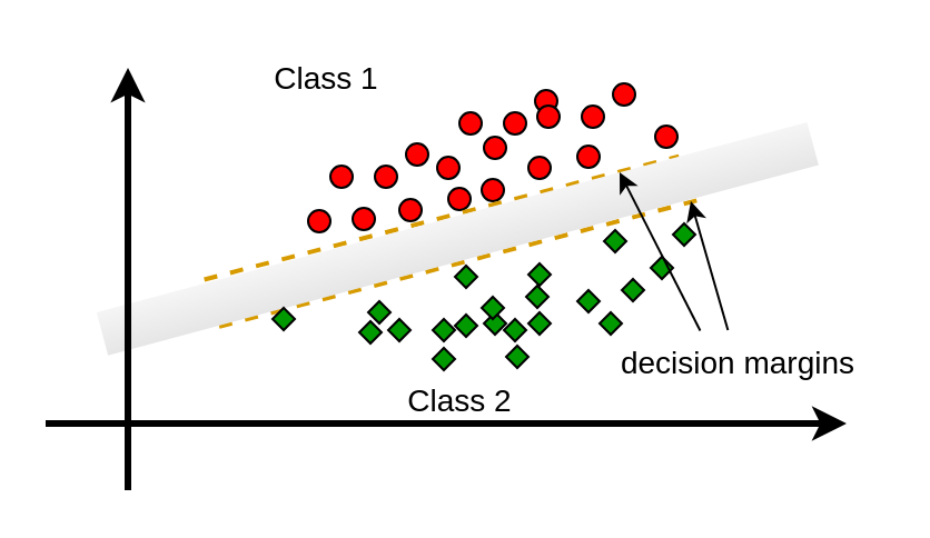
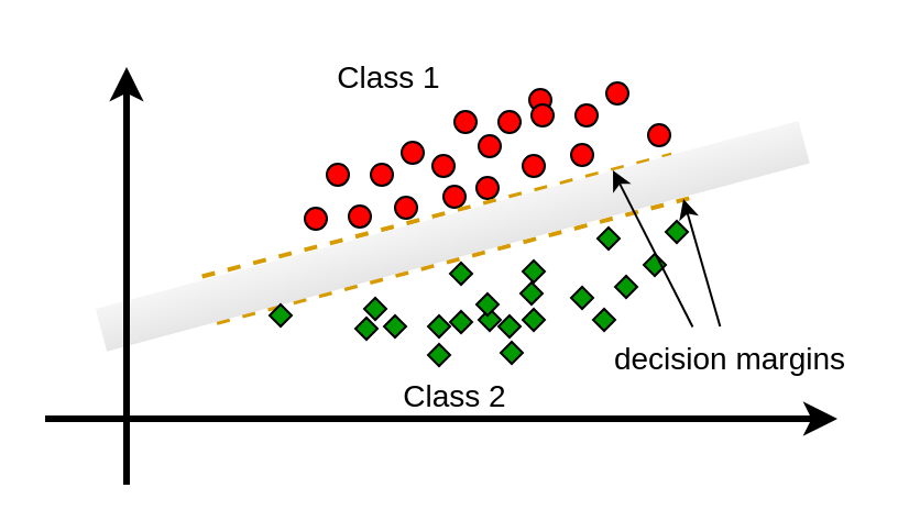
- <mxCell id="35" value="&lt;font style=&quot;font-size: 14px;&quot;&gt;Class 1&lt;/font&gt;" style="text;html=1;align=center;verticalAlign=middle;resizable=0;points=[];autosize=1;strokeColor=none;fillColor=none;" vertex="1" parent="1"><mxGeometry x="111" y="20" width="70" height="30" as="geometry" /></mxCell>
+ <mxCell id="35" value="&lt;font style=&quot;font-size: 14px;&quot;&gt;Class 1&lt;/font&gt;" style="text;html=1;align=center;verticalAlign=middle;resizable=0;points=[];autosize=1;strokeColor=none;fillColor=none;" vertex="1" parent="1"><mxGeometry x="141" y="20" width="70" height="30" as="geometry" /></mxCell>
